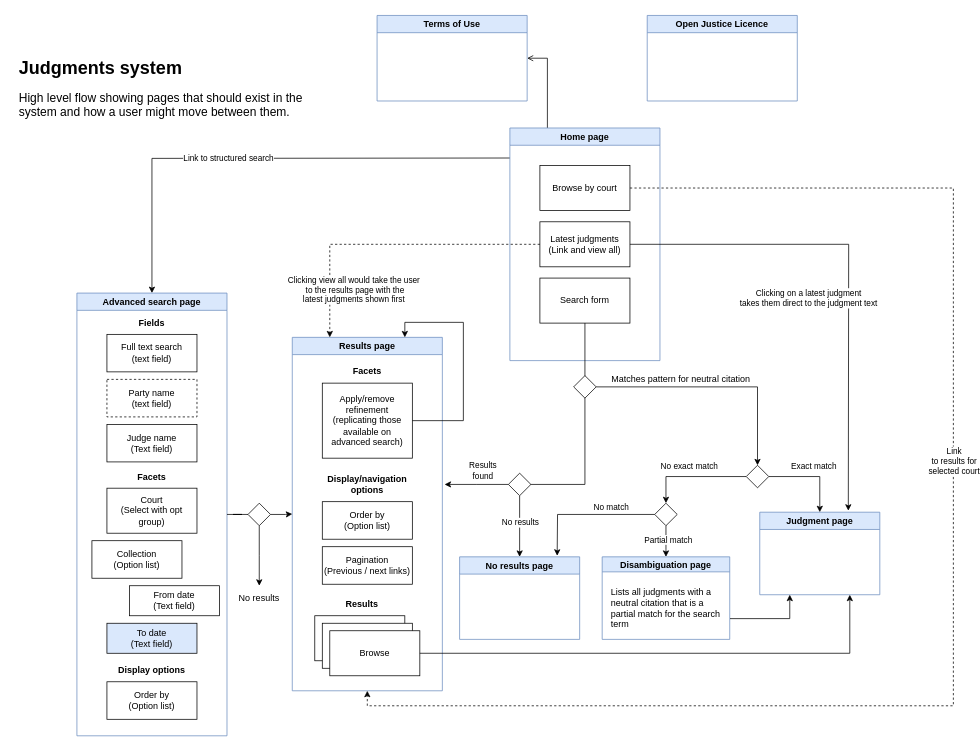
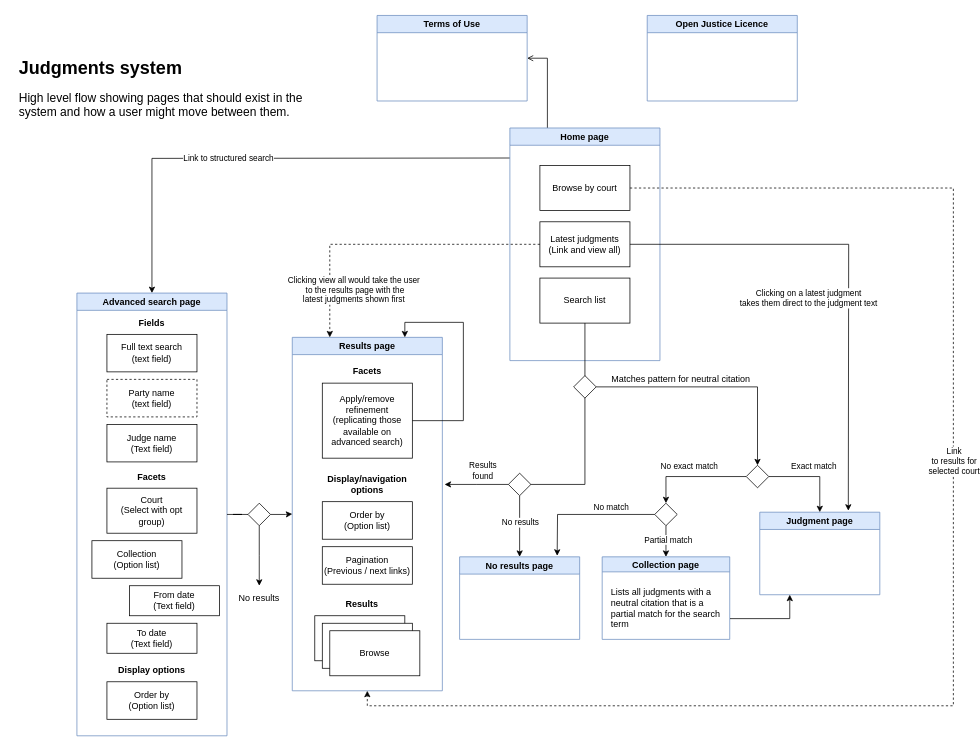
- <mxCell id="7" value="Search form" style="rounded=0;whiteSpace=wrap;html=1;" parent="5" vertex="1"><mxGeometry x="40" y="200" width="120" height="60" as="geometry" /></mxCell>
+ <mxCell id="7" value="Search list" style="rounded=0;whiteSpace=wrap;html=1;" parent="5" vertex="1"><mxGeometry x="40" y="200" width="120" height="60" as="geometry" /></mxCell>
- <mxCell id="47" value="Disambiguation page" style="swimlane;fillColor=#dae8fc;strokeColor=#6c8ebf;startSize=20;" parent="1" vertex="1"><mxGeometry x="802" y="741.5" width="170" height="110" as="geometry" /></mxCell>
+ <mxCell id="47" value="Collection page" style="swimlane;fillColor=#dae8fc;strokeColor=#6c8ebf;startSize=20;" parent="1" vertex="1"><mxGeometry x="802" y="741.5" width="170" height="110" as="geometry" /></mxCell>
- <mxCell id="32" value="To date&lt;br&gt;(Text field)" style="rounded=0;whiteSpace=wrap;html=1;fillColor=#dae8fc;" parent="25" vertex="1"><mxGeometry x="40" y="440" width="120" height="40" as="geometry" /></mxCell>
+ <mxCell id="32" value="To date&lt;br&gt;(Text field)" style="rounded=0;whiteSpace=wrap;html=1;" parent="25" vertex="1"><mxGeometry x="40" y="440" width="120" height="40" as="geometry" /></mxCell>
- <mxCell id="45" value="" style="edgeStyle=orthogonalEdgeStyle;rounded=0;orthogonalLoop=1;jettySize=auto;html=1;entryX=0.75;entryY=1;entryDx=0;entryDy=0;exitX=1;exitY=0.5;exitDx=0;exitDy=0;" parent="1" source="22" target="46" edge="1"><mxGeometry relative="1" as="geometry"><mxPoint x="645" y="1058" as="targetPoint" /></mxGeometry></mxCell>
